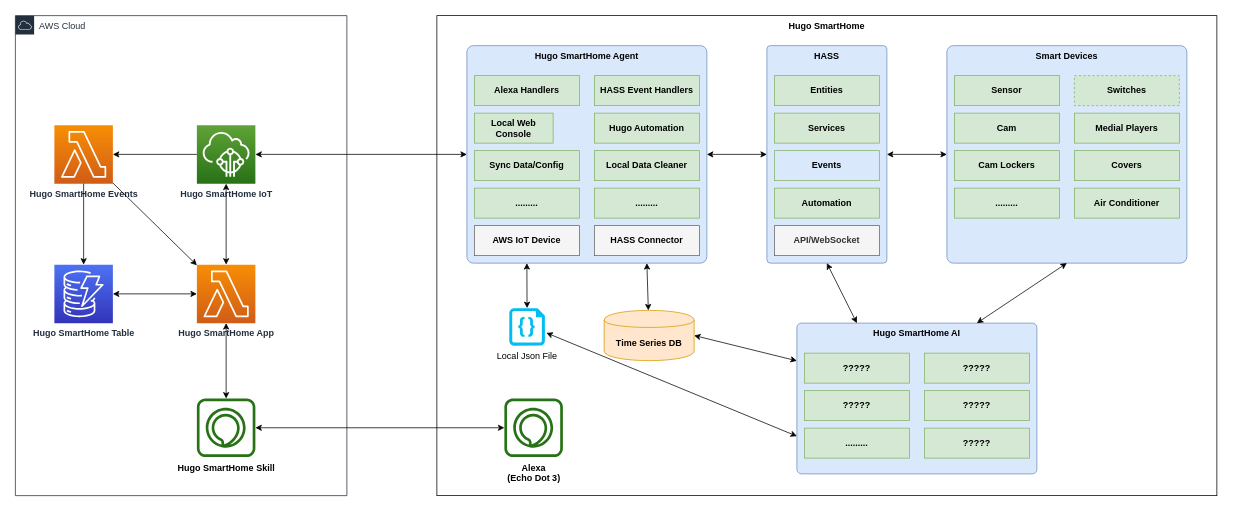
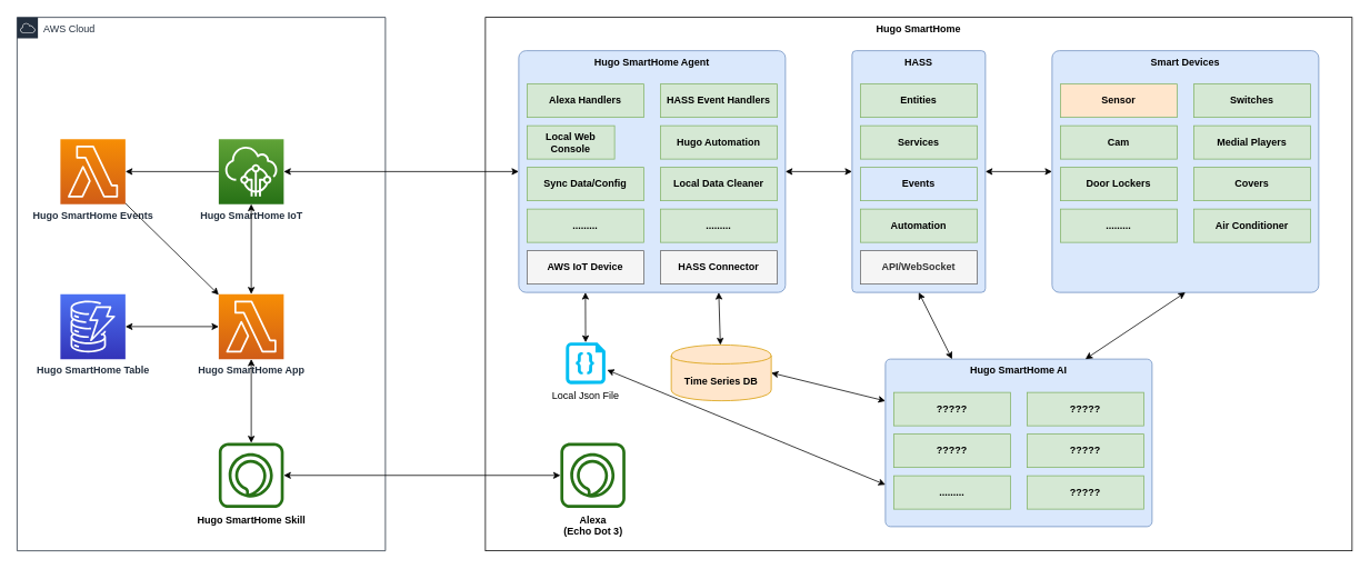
- <mxCell id="8" value="Sensor" style="rounded=0;whiteSpace=wrap;html=1;fillColor=#d5e8d4;strokeColor=#82b366;fontStyle=1" parent="6" vertex="1"><mxGeometry x="10" y="40" width="140" height="40" as="geometry" /></mxCell>
+ <mxCell id="8" value="Sensor" style="rounded=0;whiteSpace=wrap;html=1;fillColor=#ffe6cc;strokeColor=#82b366;fontStyle=1;" parent="6" vertex="1"><mxGeometry x="10" y="40" width="140" height="40" as="geometry" /></mxCell>
- <mxCell id="9" value="Switches" style="rounded=0;whiteSpace=wrap;html=1;fillColor=#d5e8d4;strokeColor=#82b366;fontStyle=1;dashed=1;" parent="6" vertex="1"><mxGeometry x="170" y="40" width="140" height="40" as="geometry" /></mxCell>
+ <mxCell id="9" value="Switches" style="rounded=0;whiteSpace=wrap;html=1;fillColor=#d5e8d4;strokeColor=#82b366;fontStyle=1" parent="6" vertex="1"><mxGeometry x="170" y="40" width="140" height="40" as="geometry" /></mxCell>
- <mxCell id="14" value="Cam Lockers" style="rounded=0;whiteSpace=wrap;html=1;fillColor=#d5e8d4;strokeColor=#82b366;fontStyle=1;" parent="6" vertex="1"><mxGeometry x="10" y="140" width="140" height="40" as="geometry" /></mxCell>
+ <mxCell id="14" value="Door Lockers" style="rounded=0;whiteSpace=wrap;html=1;fillColor=#d5e8d4;strokeColor=#82b366;fontStyle=1;" parent="6" vertex="1"><mxGeometry x="10" y="140" width="140" height="40" as="geometry" /></mxCell>
- <mxCell id="63" value="" style="endArrow=classic;html=1;strokeWidth=1;" parent="1" source="61" target="52" edge="1"><mxGeometry width="50" height="50" relative="1" as="geometry"><mxPoint x="102" y="770" as="sourcePoint" /><mxPoint x="152" y="720" as="targetPoint" /></mxGeometry></mxCell>
